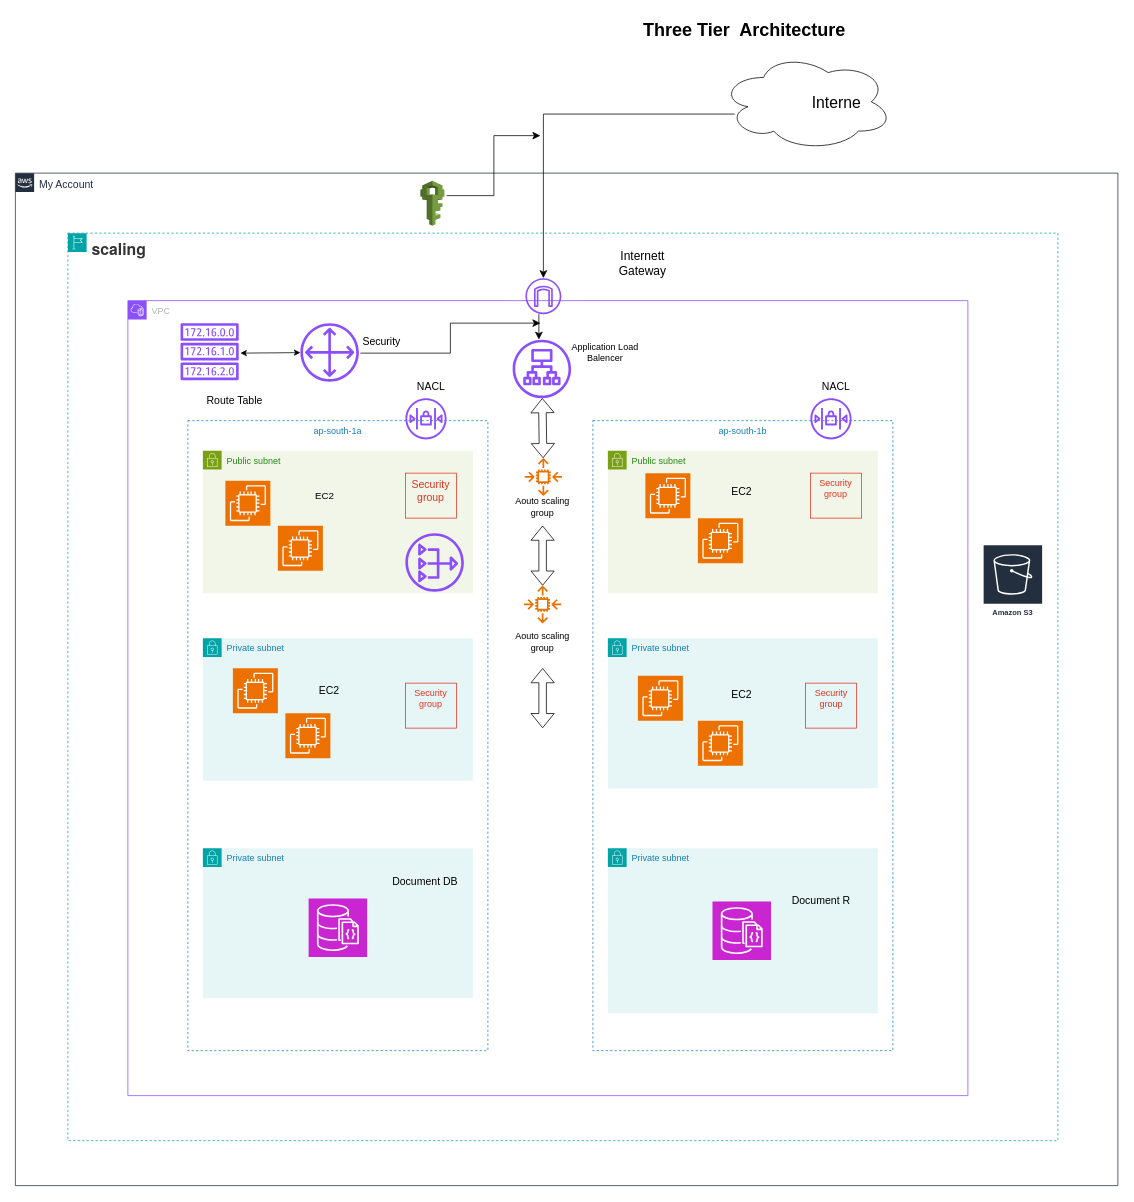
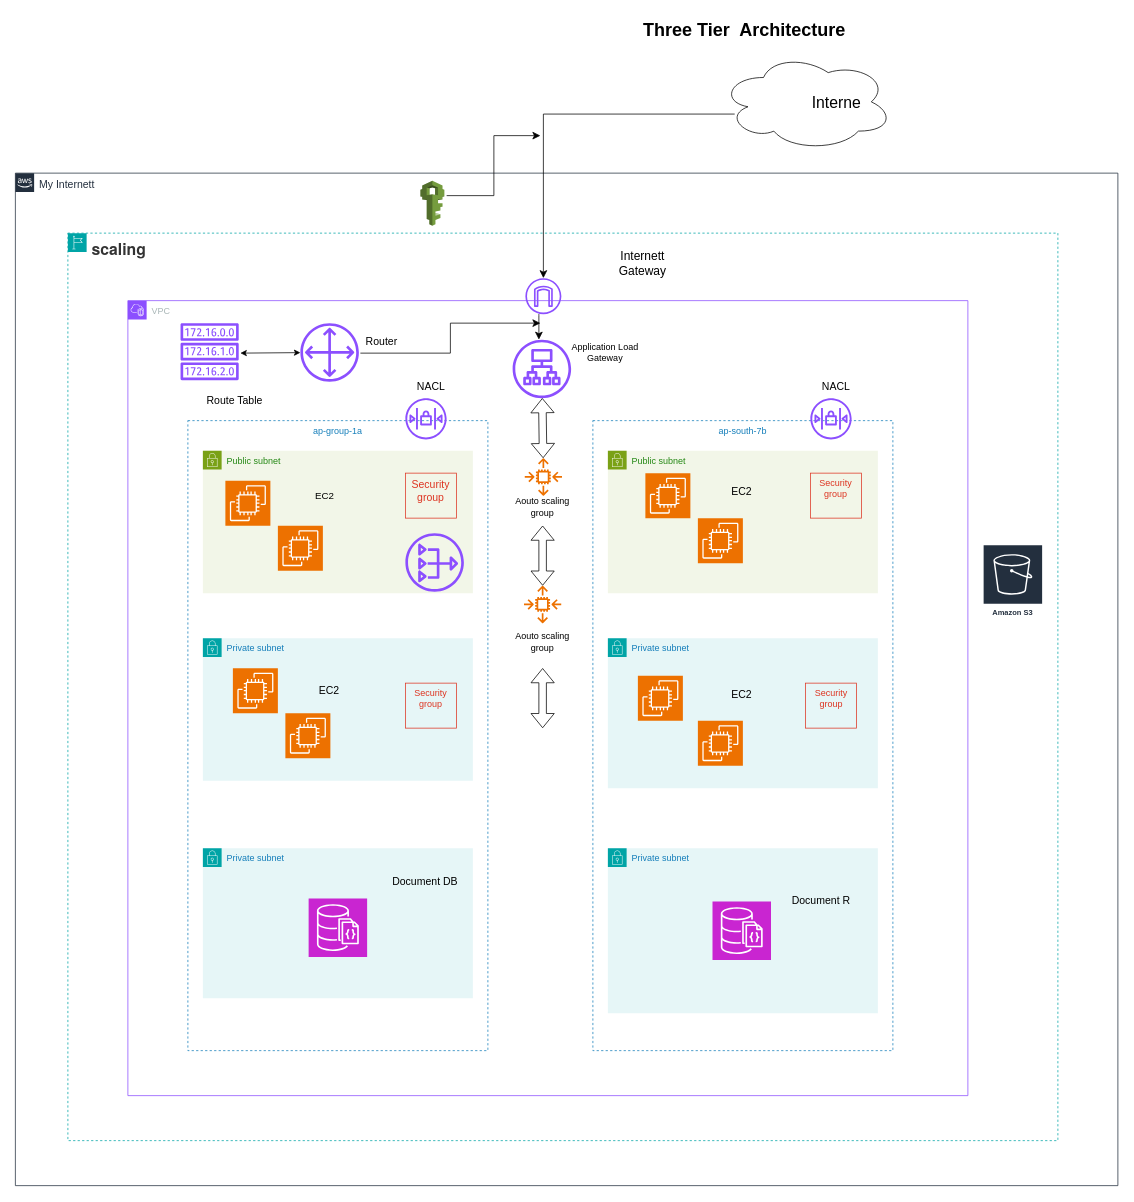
- <mxCell id="2" value="&lt;font style=&quot;font-size: 14px;&quot;&gt;My Account&lt;/font&gt;" style="points=[[0,0],[0.25,0],[0.5,0],[0.75,0],[1,0],[1,0.25],[1,0.5],[1,0.75],[1,1],[0.75,1],[0.5,1],[0.25,1],[0,1],[0,0.75],[0,0.5],[0,0.25]];outlineConnect=0;gradientColor=none;html=1;whiteSpace=wrap;fontSize=12;fontStyle=0;container=1;pointerEvents=0;collapsible=0;recursiveResize=0;shape=mxgraph.aws4.group;grIcon=mxgraph.aws4.group_aws_cloud_alt;strokeColor=#232F3E;fillColor=none;verticalAlign=top;align=left;spacingLeft=30;fontColor=#232F3E;dashed=0;" parent="1" vertex="1"><mxGeometry x="20" y="230" width="1470" height="1350" as="geometry" /></mxCell>
+ <mxCell id="2" value="&lt;font style=&quot;font-size: 14px;&quot;&gt;My Internett&lt;/font&gt;" style="points=[[0,0],[0.25,0],[0.5,0],[0.75,0],[1,0],[1,0.25],[1,0.5],[1,0.75],[1,1],[0.75,1],[0.5,1],[0.25,1],[0,1],[0,0.75],[0,0.5],[0,0.25]];outlineConnect=0;gradientColor=none;html=1;whiteSpace=wrap;fontSize=12;fontStyle=0;container=1;pointerEvents=0;collapsible=0;recursiveResize=0;shape=mxgraph.aws4.group;grIcon=mxgraph.aws4.group_aws_cloud_alt;strokeColor=#232F3E;fillColor=none;verticalAlign=top;align=left;spacingLeft=30;fontColor=#232F3E;dashed=0;" parent="1" vertex="1"><mxGeometry x="20" y="230" width="1470" height="1350" as="geometry" /></mxCell>
- <mxCell id="46" value="Security" style="text;html=1;strokeColor=none;fillColor=none;align=center;verticalAlign=middle;whiteSpace=wrap;rounded=0;fontSize=14;" parent="8" vertex="1"><mxGeometry x="280" y="40" width="117" height="30" as="geometry" /></mxCell>
+ <mxCell id="46" value="Router" style="text;html=1;strokeColor=none;fillColor=none;align=center;verticalAlign=middle;whiteSpace=wrap;rounded=0;fontSize=14;" parent="8" vertex="1"><mxGeometry x="280" y="40" width="117" height="30" as="geometry" /></mxCell>
- <mxCell id="43" value="Application Load Balencer" style="text;html=1;strokeColor=none;fillColor=none;align=center;verticalAlign=middle;whiteSpace=wrap;rounded=0;" parent="8" vertex="1"><mxGeometry x="578" y="54" width="117" height="30" as="geometry" /></mxCell>
+ <mxCell id="43" value="Application Load Gateway" style="text;html=1;strokeColor=none;fillColor=none;align=center;verticalAlign=middle;whiteSpace=wrap;rounded=0;" parent="8" vertex="1"><mxGeometry x="578" y="54" width="117" height="30" as="geometry" /></mxCell>
- <mxCell id="13" value="ap-south-1a" style="fillColor=none;strokeColor=#147EBA;dashed=1;verticalAlign=top;fontStyle=0;fontColor=#147EBA;whiteSpace=wrap;html=1;" parent="8" vertex="1"><mxGeometry x="80" y="160" width="400" height="840" as="geometry" /></mxCell>
+ <mxCell id="13" value="ap-group-1a" style="fillColor=none;strokeColor=#147EBA;dashed=1;verticalAlign=top;fontStyle=0;fontColor=#147EBA;whiteSpace=wrap;html=1;" parent="8" vertex="1"><mxGeometry x="80" y="160" width="400" height="840" as="geometry" /></mxCell>
- <mxCell id="24" value="ap-south-1b" style="fillColor=none;strokeColor=#147EBA;dashed=1;verticalAlign=top;fontStyle=0;fontColor=#147EBA;whiteSpace=wrap;html=1;" parent="8" vertex="1"><mxGeometry x="620" y="160" width="400" height="840" as="geometry" /></mxCell>
+ <mxCell id="24" value="ap-south-7b" style="fillColor=none;strokeColor=#147EBA;dashed=1;verticalAlign=top;fontStyle=0;fontColor=#147EBA;whiteSpace=wrap;html=1;" parent="8" vertex="1"><mxGeometry x="620" y="160" width="400" height="840" as="geometry" /></mxCell>
